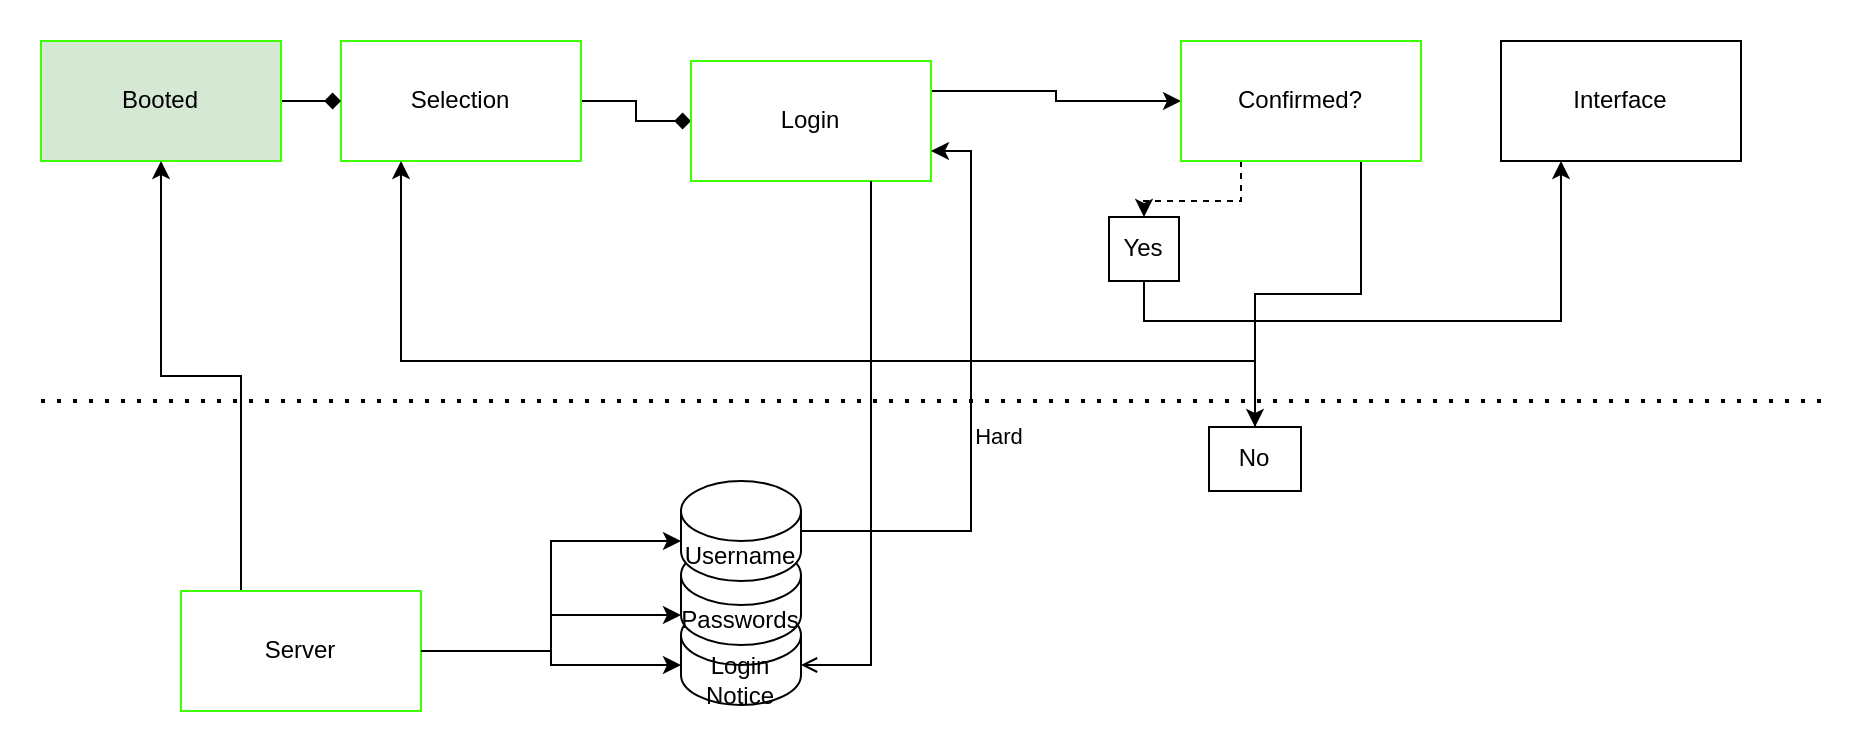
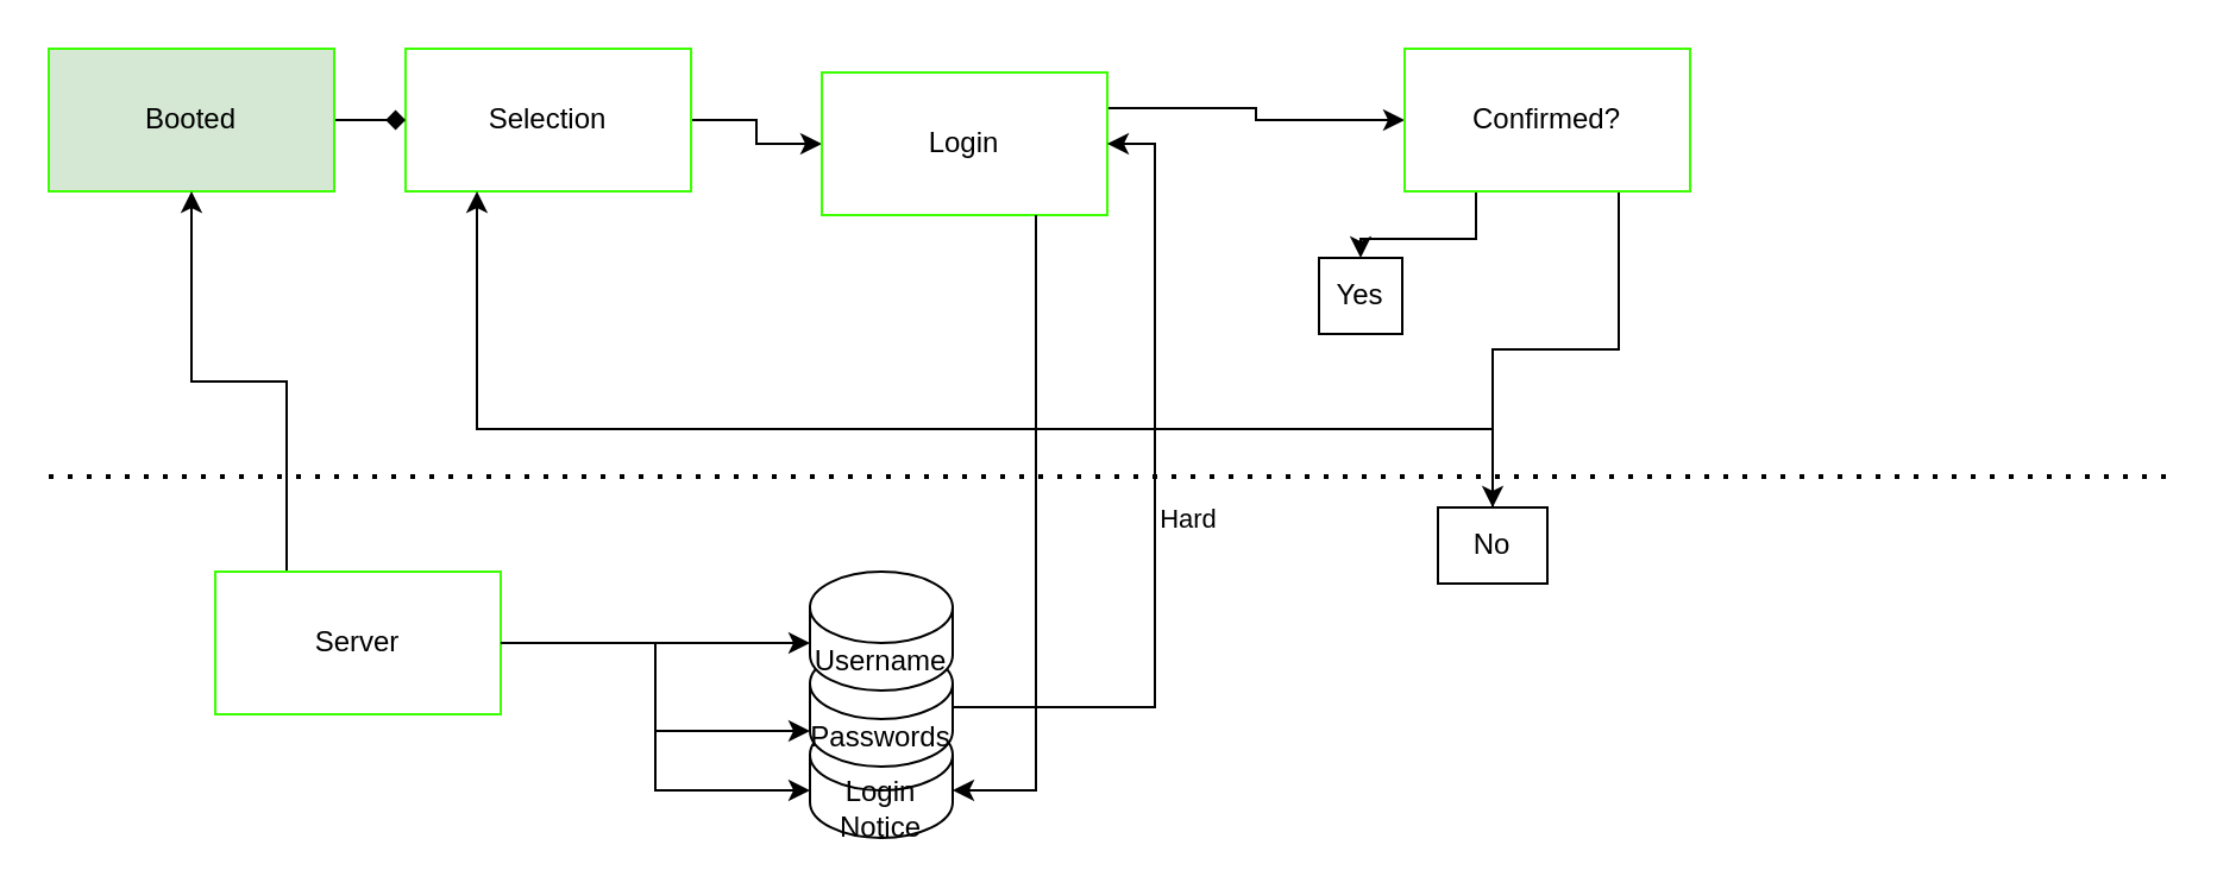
- <mxCell id="29" value="Interface" style="rounded=0;whiteSpace=wrap;html=1;" vertex="1" parent="1"><mxGeometry x="750" y="20" width="120" height="60" as="geometry" /></mxCell>
- <mxCell id="2" style="edgeStyle=orthogonalEdgeStyle;rounded=0;orthogonalLoop=1;jettySize=auto;html=1;exitX=1;exitY=0.5;exitDx=0;exitDy=0;entryX=0;entryY=0.5;entryDx=0;entryDy=0;endArrow=diamond;" edge="1" parent="1" source="3" target="5"><mxGeometry relative="1" as="geometry" /></mxCell>
+ <mxCell id="2" style="edgeStyle=orthogonalEdgeStyle;rounded=0;orthogonalLoop=1;jettySize=auto;html=1;exitX=1;exitY=0.5;exitDx=0;exitDy=0;entryX=0;entryY=0.5;entryDx=0;entryDy=0;" edge="1" parent="1" source="3" target="5"><mxGeometry relative="1" as="geometry" /></mxCell>
- <mxCell id="22" style="edgeStyle=orthogonalEdgeStyle;rounded=0;orthogonalLoop=1;jettySize=auto;html=1;exitX=0.25;exitY=1;exitDx=0;exitDy=0;entryX=0.5;entryY=0;entryDx=0;entryDy=0;dashed=1;" edge="1" parent="1" source="24" target="26"><mxGeometry relative="1" as="geometry" /></mxCell>
+ <mxCell id="22" style="edgeStyle=orthogonalEdgeStyle;rounded=0;orthogonalLoop=1;jettySize=auto;html=1;exitX=0.25;exitY=1;exitDx=0;exitDy=0;entryX=0.5;entryY=0;entryDx=0;entryDy=0;" edge="1" parent="1" source="24" target="26"><mxGeometry relative="1" as="geometry" /></mxCell>
- <mxCell id="25" style="edgeStyle=orthogonalEdgeStyle;rounded=0;orthogonalLoop=1;jettySize=auto;html=1;exitX=0.5;exitY=1;exitDx=0;exitDy=0;entryX=0.25;entryY=1;entryDx=0;entryDy=0;" edge="1" parent="1" source="26" target="29"><mxGeometry relative="1" as="geometry" /></mxCell>
- <mxCell id="16" style="edgeStyle=orthogonalEdgeStyle;rounded=0;orthogonalLoop=1;jettySize=auto;html=1;exitX=1;exitY=0.5;exitDx=0;exitDy=0;exitPerimeter=0;entryX=1;entryY=0.75;entryDx=0;entryDy=0;" edge="1" parent="1" source="15" target="5"><mxGeometry relative="1" as="geometry" /></mxCell>
+ <mxCell id="17" style="edgeStyle=orthogonalEdgeStyle;rounded=0;orthogonalLoop=1;jettySize=auto;html=1;exitX=1;exitY=0.5;exitDx=0;exitDy=0;exitPerimeter=0;entryX=1;entryY=0.5;entryDx=0;entryDy=0;" edge="1" parent="1" source="14" target="5"><mxGeometry relative="1" as="geometry" /></mxCell>
- <mxCell id="11" value="Server" style="rounded=0;whiteSpace=wrap;html=1;strokeColor=#3CFF00;" vertex="1" parent="1"><mxGeometry x="90" y="295" width="120" height="60" as="geometry" /></mxCell>
+ <mxCell id="11" value="Server" style="rounded=0;whiteSpace=wrap;html=1;strokeColor=#3CFF00;" vertex="1" parent="1"><mxGeometry x="90" y="240" width="120" height="60" as="geometry" /></mxCell>
- <mxCell id="21" style="edgeStyle=orthogonalEdgeStyle;rounded=0;orthogonalLoop=1;jettySize=auto;html=1;exitX=0.75;exitY=1;exitDx=0;exitDy=0;entryX=1;entryY=0;entryDx=0;entryDy=30;entryPerimeter=0;endArrow=open;" edge="1" parent="1" source="5" target="13"><mxGeometry relative="1" as="geometry" /></mxCell>
+ <mxCell id="21" style="edgeStyle=orthogonalEdgeStyle;rounded=0;orthogonalLoop=1;jettySize=auto;html=1;exitX=0.75;exitY=1;exitDx=0;exitDy=0;entryX=1;entryY=0;entryDx=0;entryDy=30;entryPerimeter=0;" edge="1" parent="1" source="5" target="13"><mxGeometry relative="1" as="geometry" /></mxCell>
